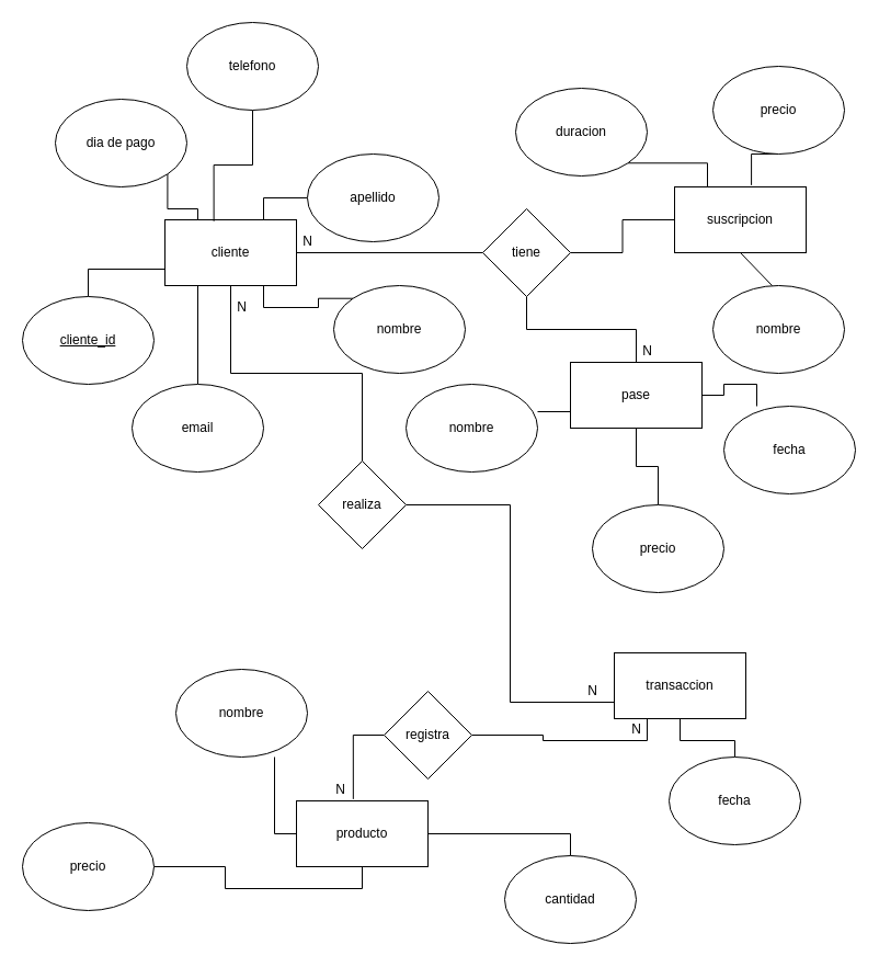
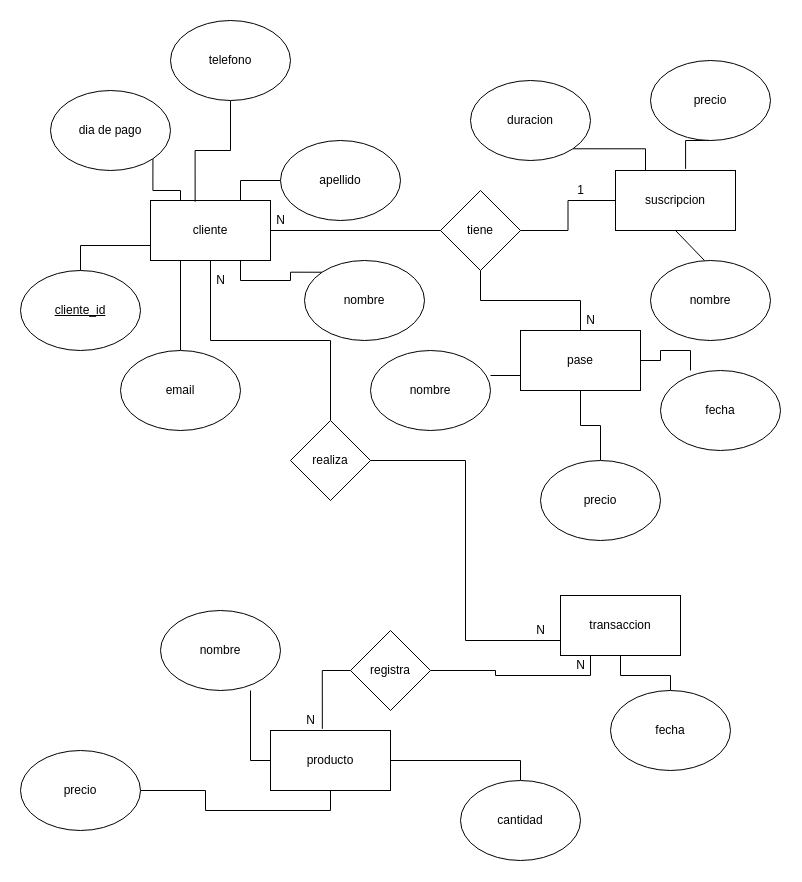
+ <mxCell id="49" value="1" style="text;html=1;align=center;verticalAlign=middle;resizable=0;points=[];autosize=1;" vertex="1" parent="1"><mxGeometry x="570" y="180" width="20" height="20" as="geometry" /></mxCell>
